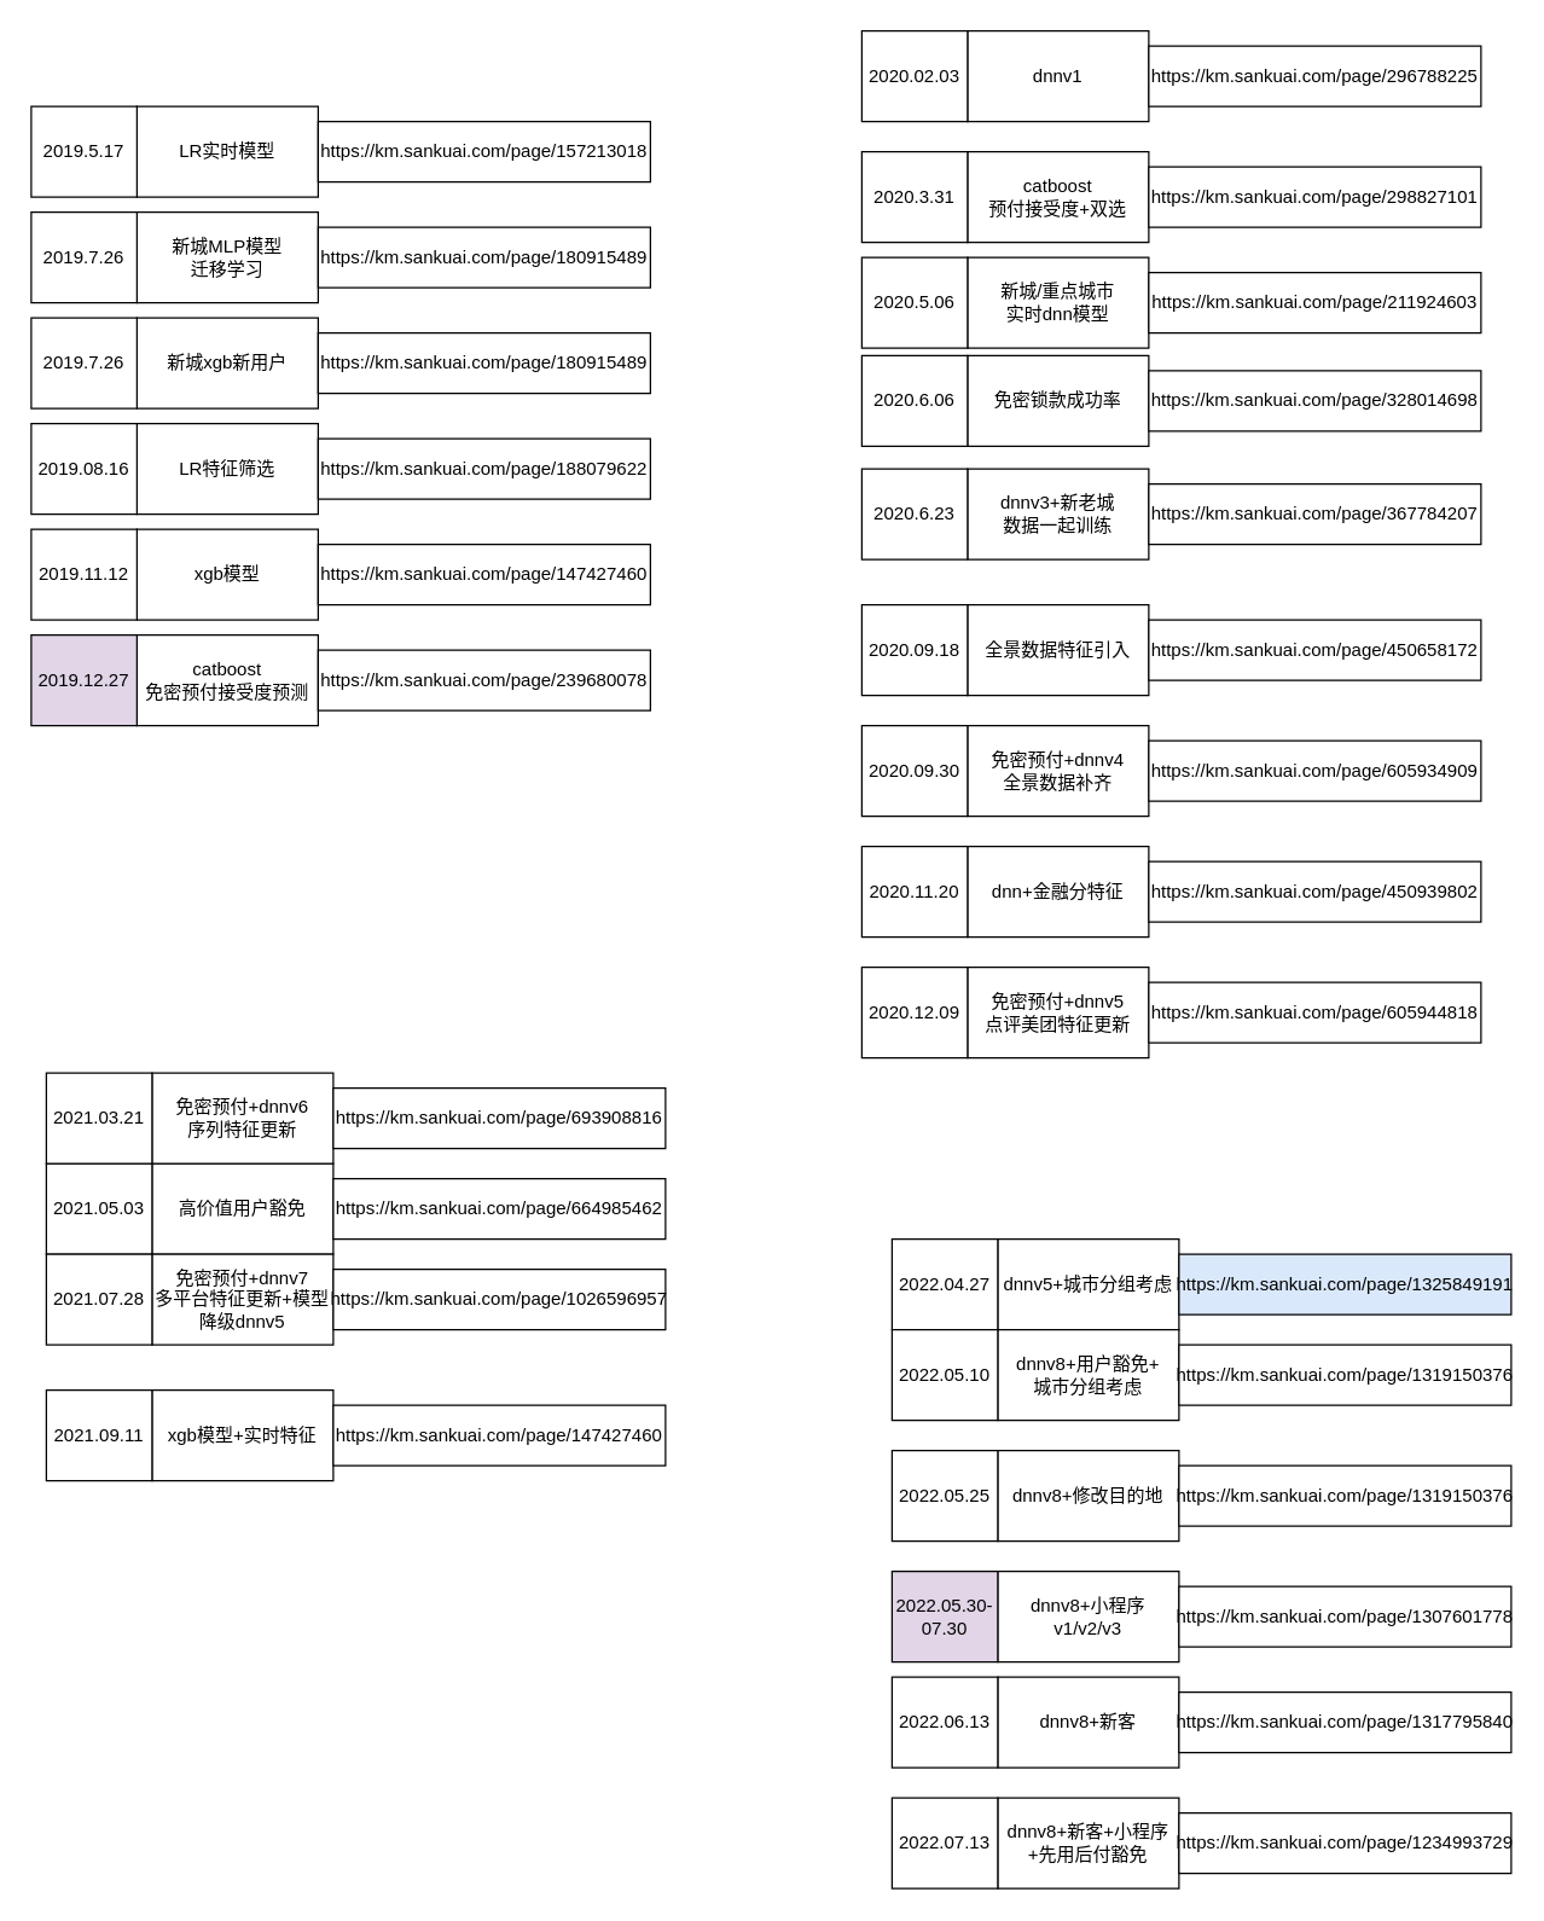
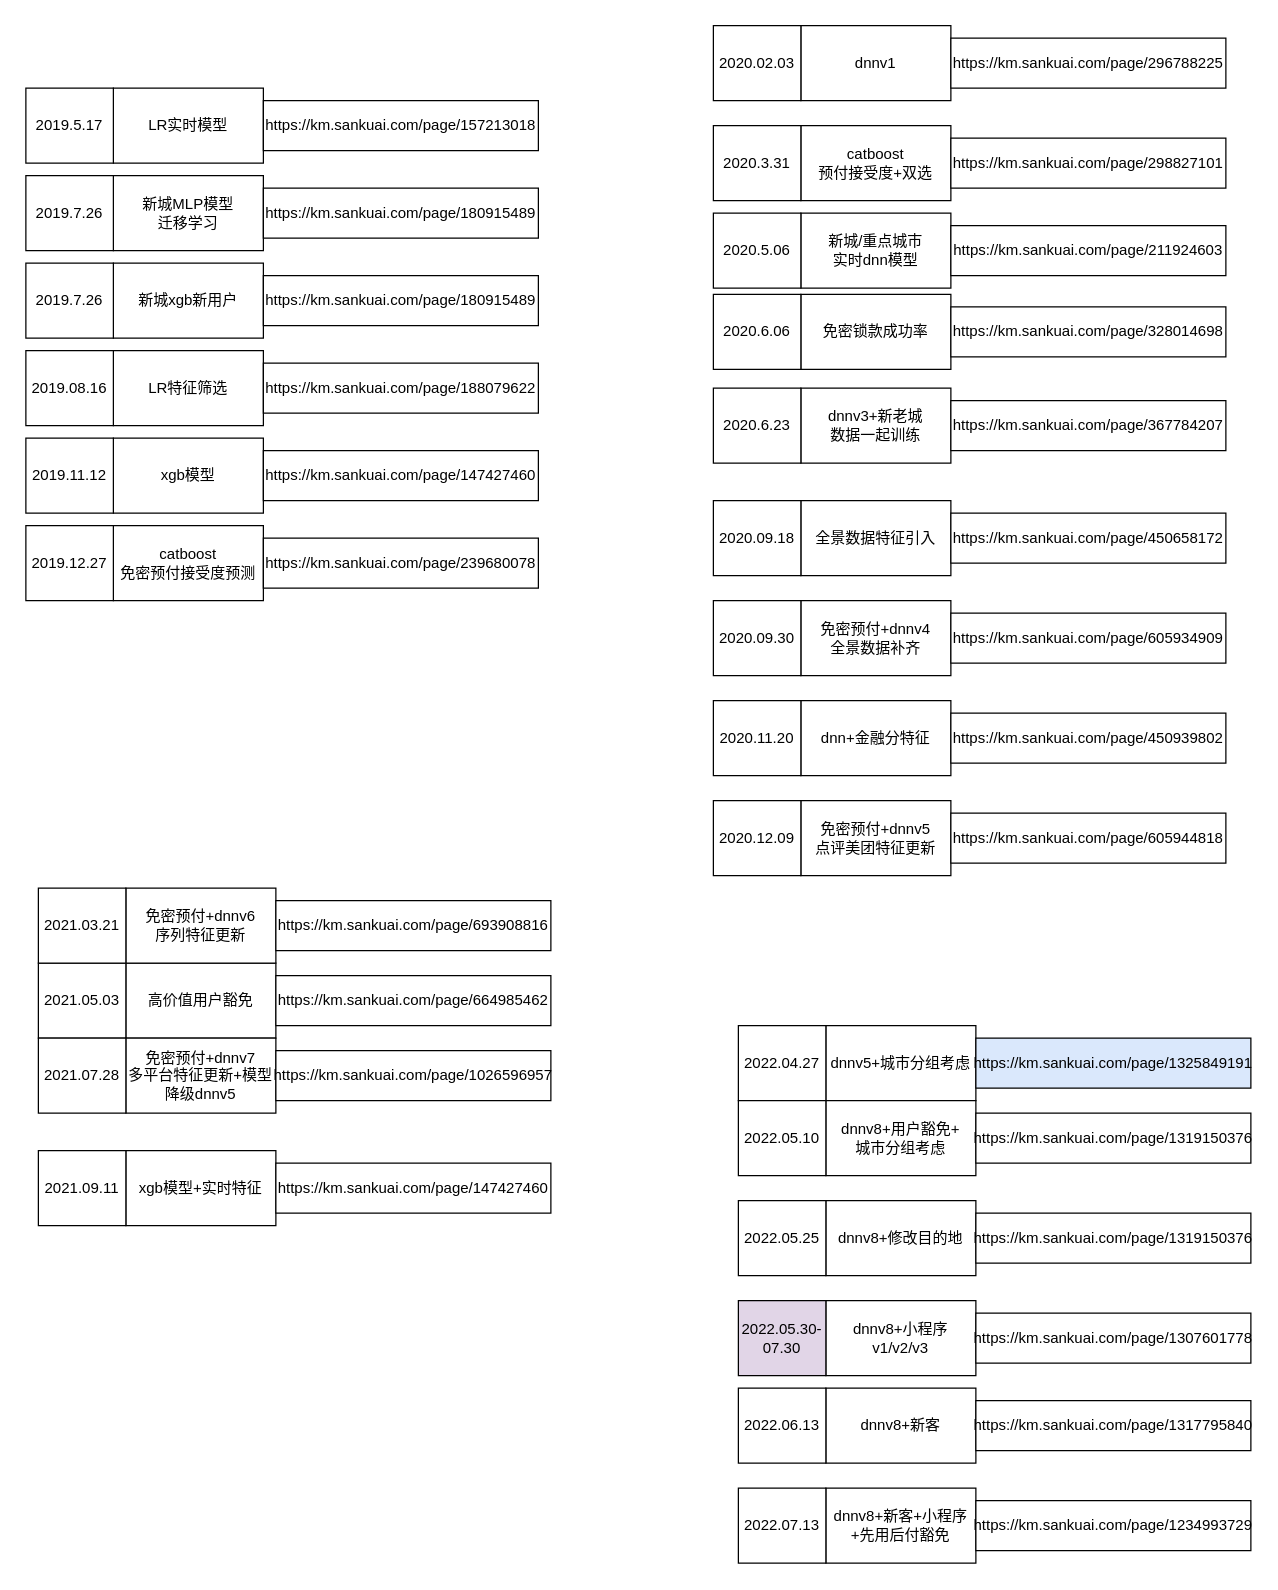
- <mxCell id="18" value="2019.12.27" style="rounded=0;whiteSpace=wrap;html=1;fillColor=#e1d5e7;" vertex="1" parent="1"><mxGeometry x="20" y="420" width="70" height="60" as="geometry" /></mxCell>
+ <mxCell id="18" value="2019.12.27" style="rounded=0;whiteSpace=wrap;html=1;" vertex="1" parent="1"><mxGeometry x="20" y="420" width="70" height="60" as="geometry" /></mxCell>
